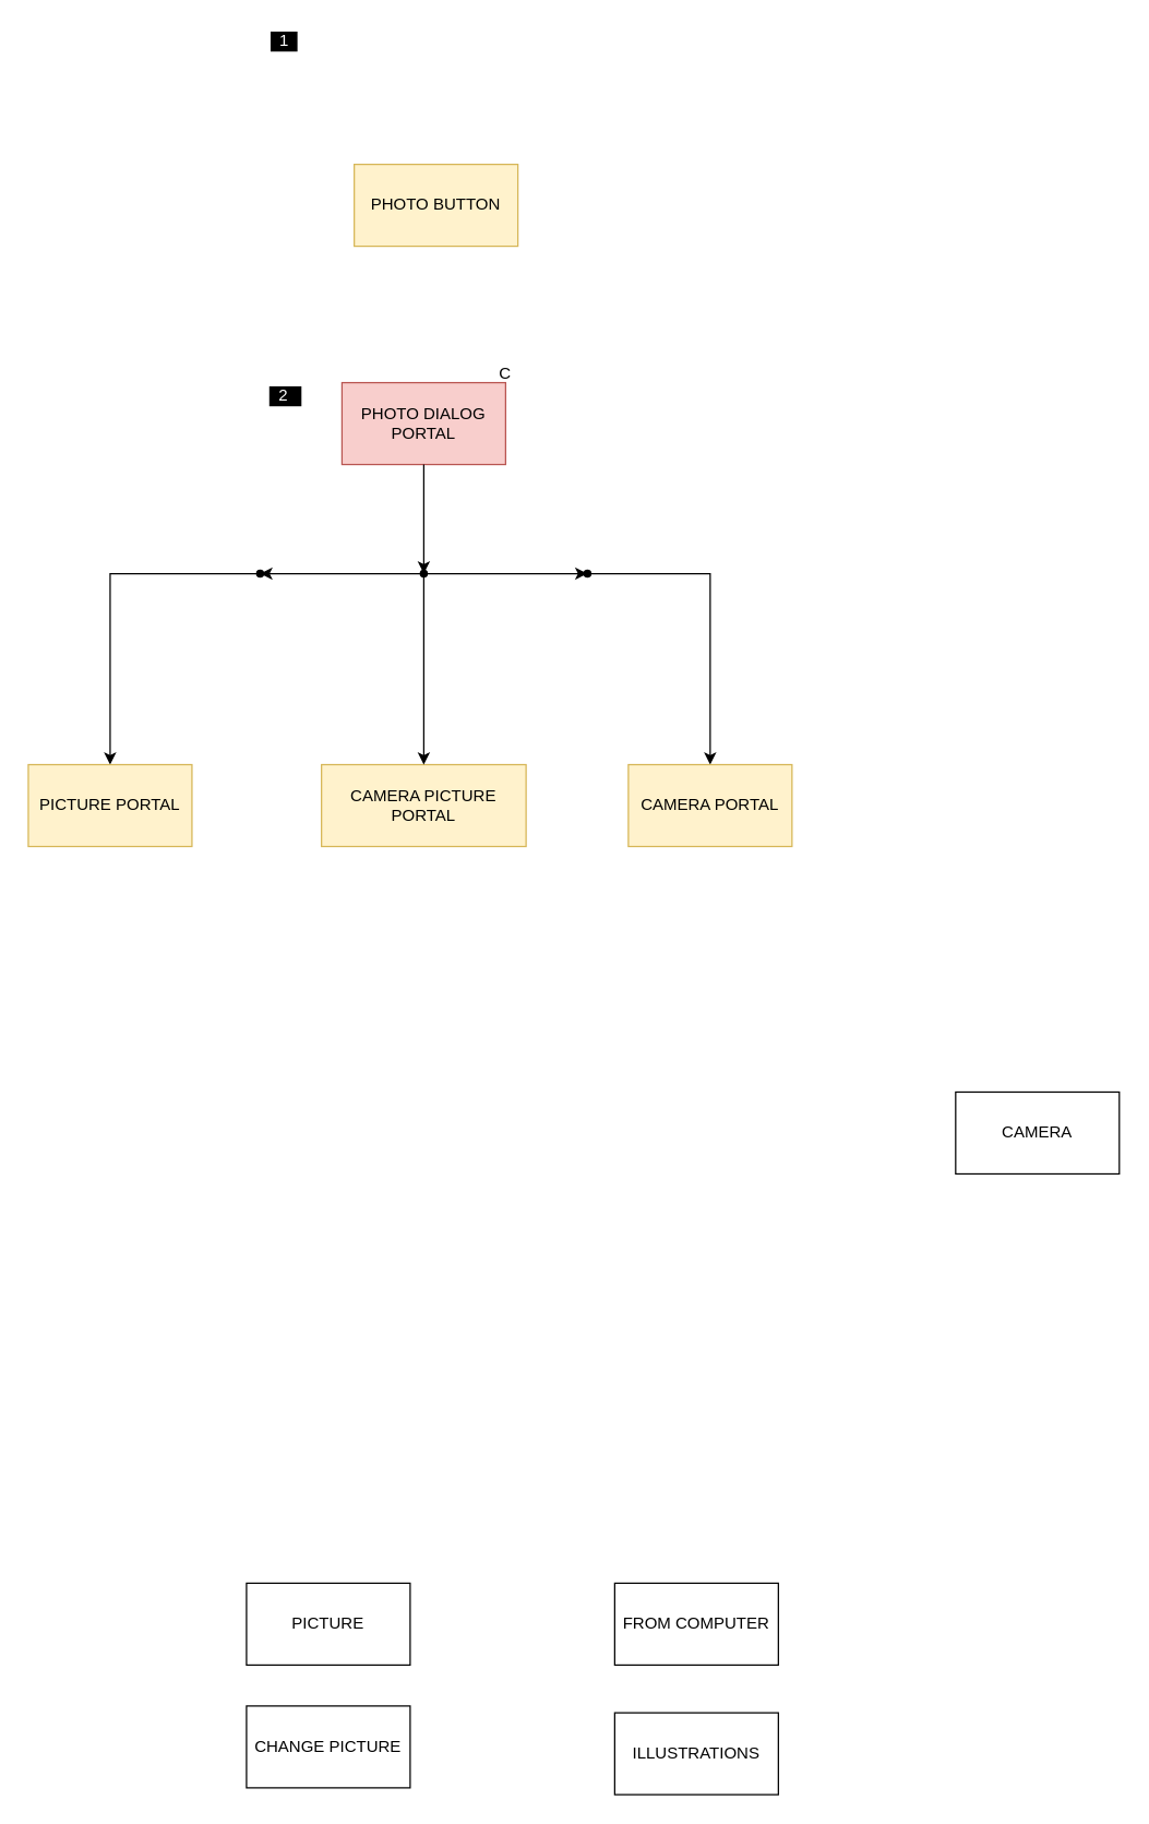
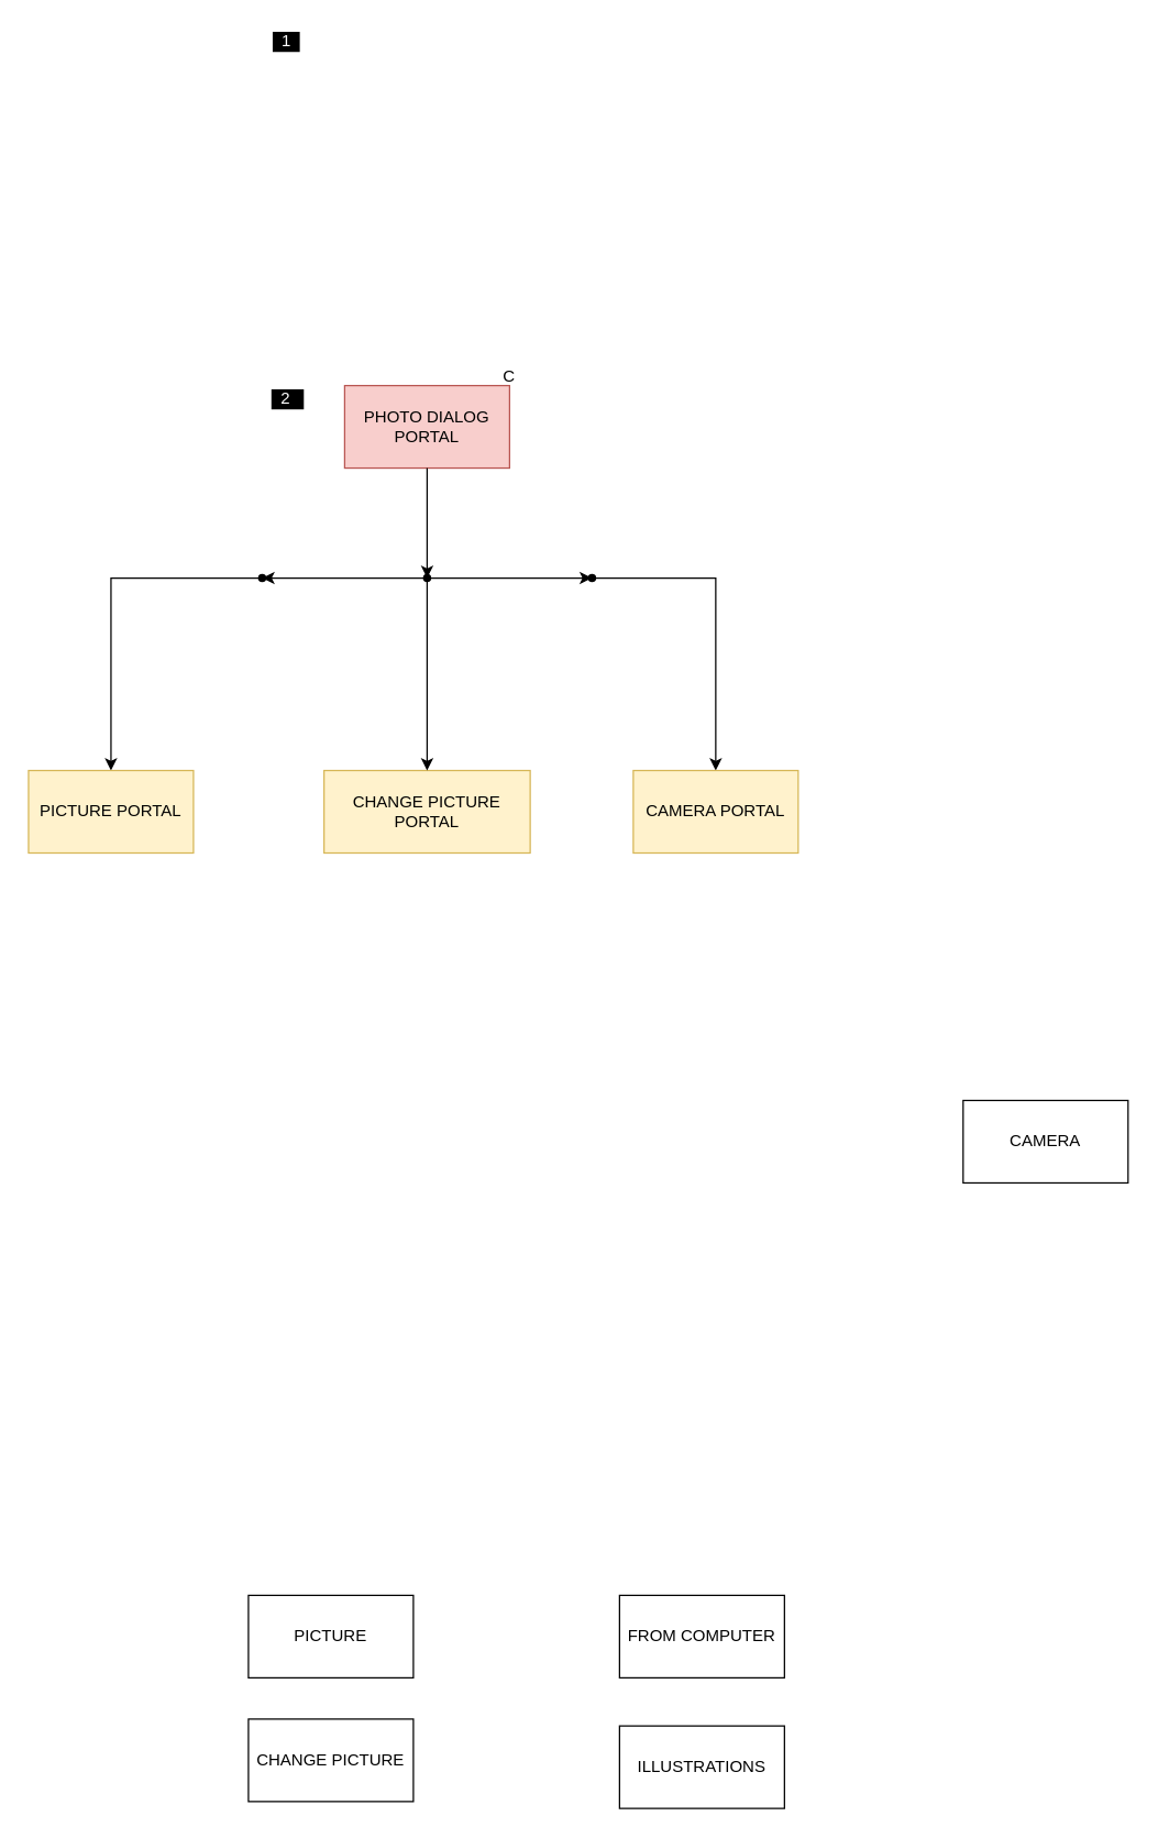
- <mxCell id="24" value="PHOTO BUTTON" style="rounded=0;whiteSpace=wrap;html=1;fillColor=#fff2cc;strokeColor=#d6b656;" vertex="1" parent="23"><mxGeometry y="100" width="120" height="60" as="geometry" /></mxCell>
- <mxCell id="10" value="CAMERA PICTURE PORTAL" style="whiteSpace=wrap;html=1;sketch=0;rounded=0;fillColor=#fff2cc;strokeColor=#d6b656;" vertex="1" parent="8"><mxGeometry x="-15" y="280" width="150" height="60" as="geometry" /></mxCell>
+ <mxCell id="10" value="CHANGE PICTURE PORTAL" style="whiteSpace=wrap;html=1;sketch=0;rounded=0;fillColor=#fff2cc;strokeColor=#d6b656;" vertex="1" parent="8"><mxGeometry x="-15" y="280" width="150" height="60" as="geometry" /></mxCell>
